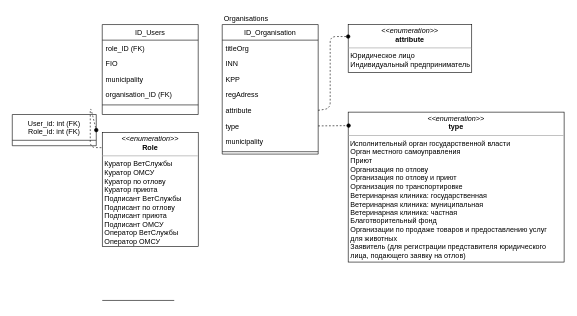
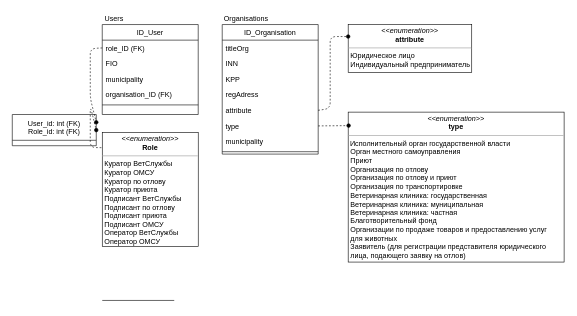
+ <mxCell id="20" value="Users" style="text;html=1;strokeColor=none;fillColor=none;align=center;verticalAlign=middle;whiteSpace=wrap;rounded=0;" parent="13" vertex="1"><mxGeometry width="40" height="20" as="geometry" /></mxCell>
- <mxCell id="14" value="ID_Users" style="swimlane;fontStyle=0;align=center;verticalAlign=top;childLayout=stackLayout;horizontal=1;startSize=26;horizontalStack=0;resizeParent=1;resizeLast=0;collapsible=1;marginBottom=0;rounded=0;shadow=0;strokeWidth=1;" parent="13" vertex="1"><mxGeometry y="20" width="160" height="150" as="geometry"><mxRectangle x="230" y="140" width="160" height="26" as="alternateBounds" /></mxGeometry></mxCell>
+ <mxCell id="14" value="ID_User" style="swimlane;fontStyle=0;align=center;verticalAlign=top;childLayout=stackLayout;horizontal=1;startSize=26;horizontalStack=0;resizeParent=1;resizeLast=0;collapsible=1;marginBottom=0;rounded=0;shadow=0;strokeWidth=1;" parent="13" vertex="1"><mxGeometry y="20" width="160" height="150" as="geometry"><mxRectangle x="230" y="140" width="160" height="26" as="alternateBounds" /></mxGeometry></mxCell>
+ <mxCell id="26" value="" style="endArrow=oval;dashed=1;html=1;startArrow=none;startFill=0;endFill=1;exitX=0;exitY=0.5;exitDx=0;exitDy=0;entryX=1;entryY=0.25;entryDx=0;entryDy=0;" parent="1" source="15" target="29" edge="1"><mxGeometry width="50" height="50" relative="1" as="geometry"><mxPoint x="510" y="340" as="sourcePoint" /><mxPoint x="70" y="180" as="targetPoint" /><Array as="points"><mxPoint x="150" y="80" /><mxPoint x="150" y="163" /></Array></mxGeometry></mxCell>
